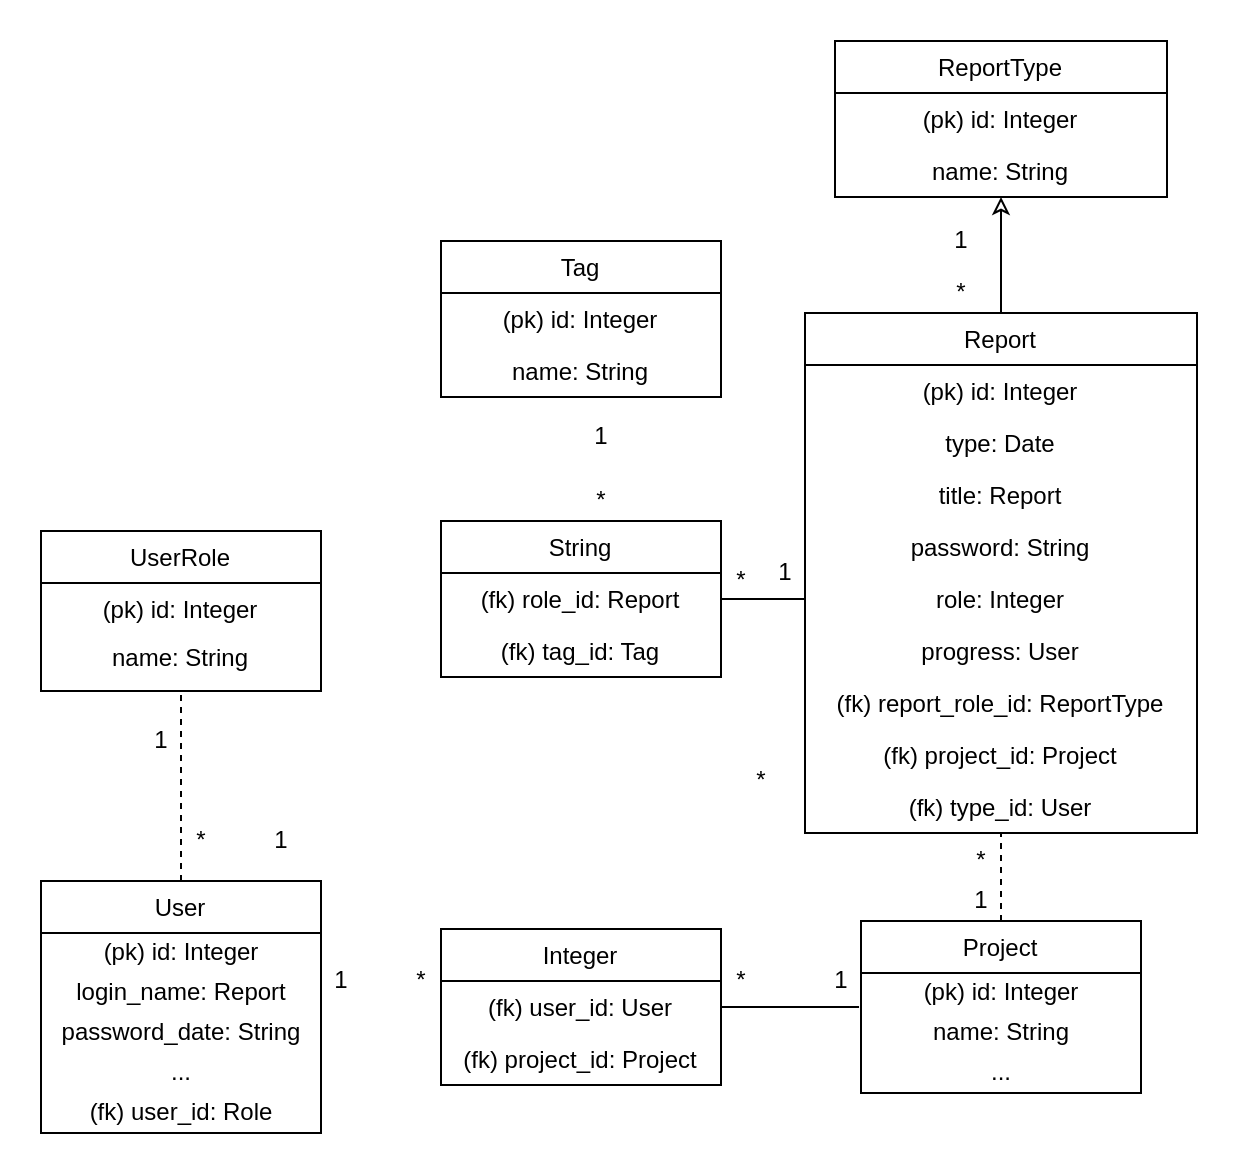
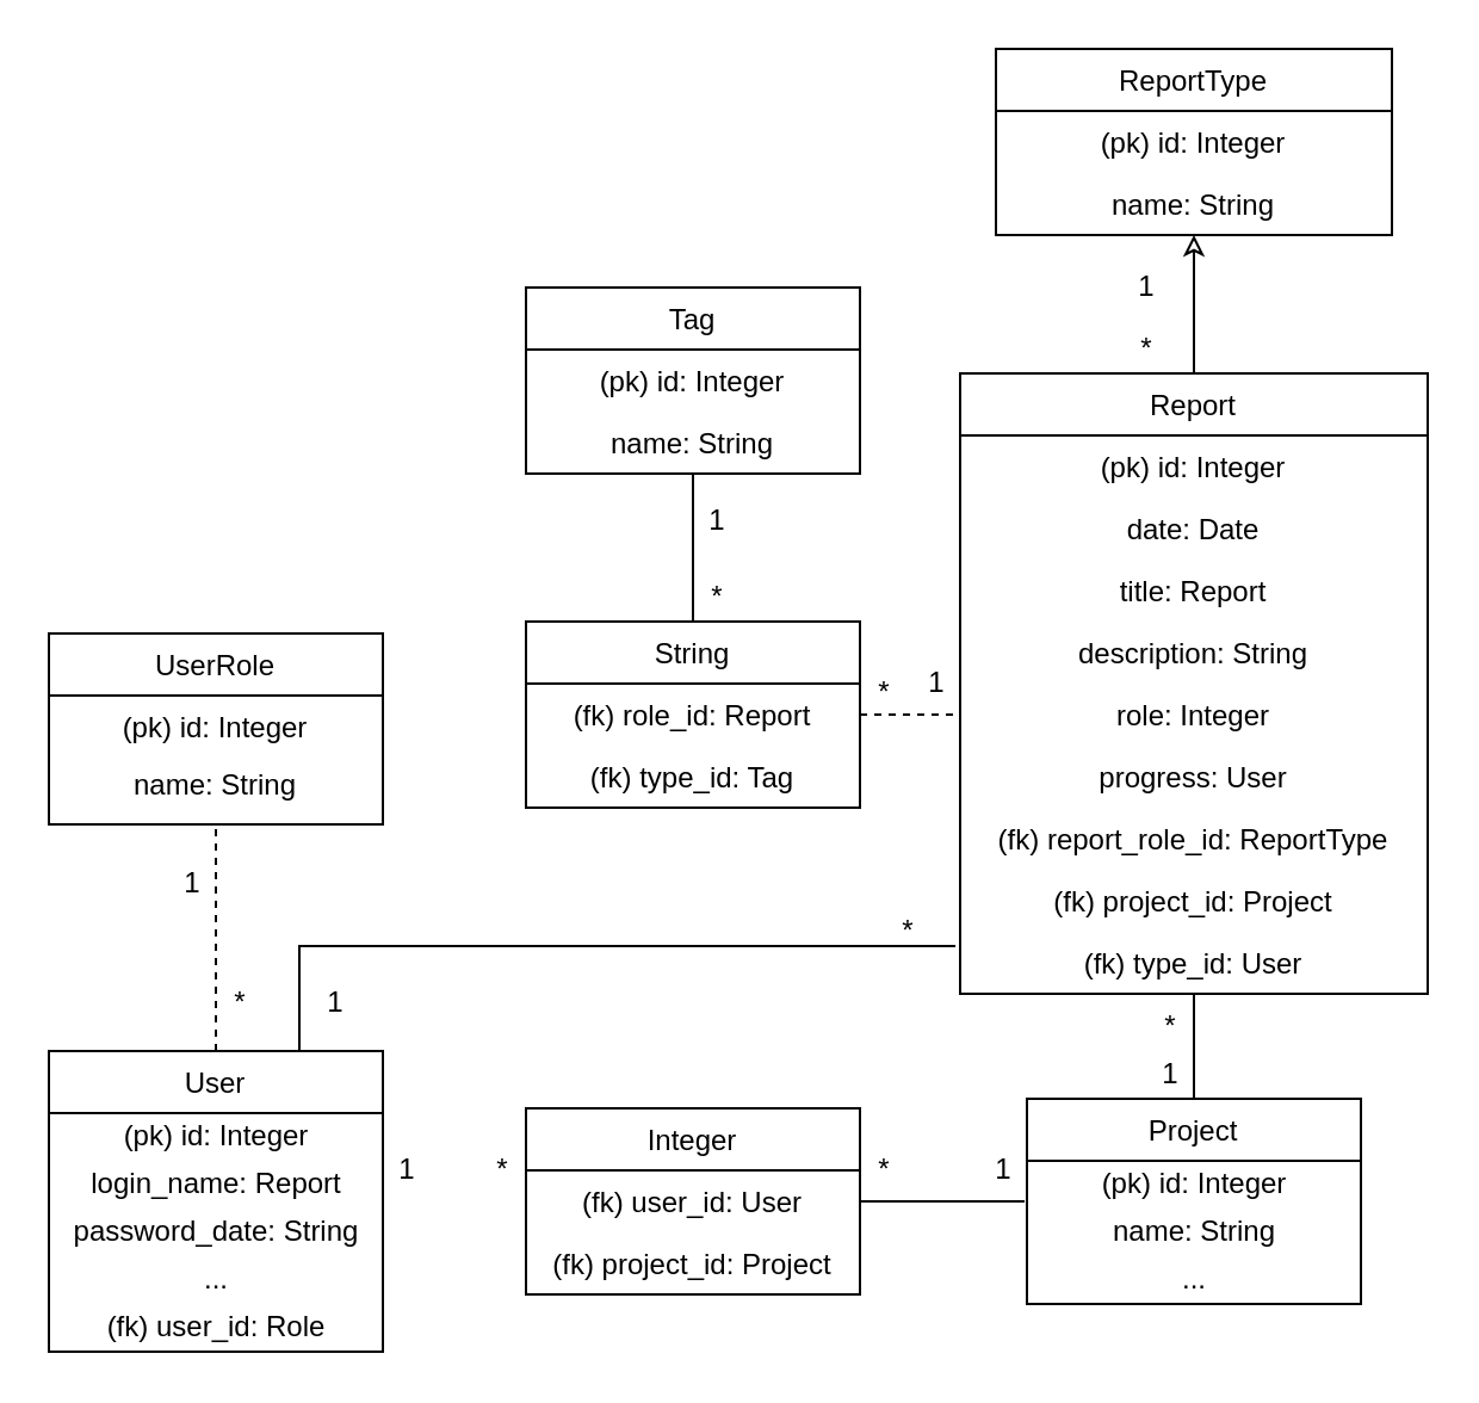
- <mxCell id="30" value="type: Date" style="text;strokeColor=none;fillColor=none;align=center;verticalAlign=top;spacingLeft=4;spacingRight=4;overflow=hidden;rotatable=0;points=[[0,0.5],[1,0.5]];portConstraint=eastwest;" parent="28" vertex="1"><mxGeometry y="52" width="196" height="26" as="geometry" /></mxCell>
+ <mxCell id="30" value="date: Date" style="text;strokeColor=none;fillColor=none;align=center;verticalAlign=top;spacingLeft=4;spacingRight=4;overflow=hidden;rotatable=0;points=[[0,0.5],[1,0.5]];portConstraint=eastwest;" parent="28" vertex="1"><mxGeometry y="52" width="196" height="26" as="geometry" /></mxCell>
+ <mxCell id="48" style="edgeStyle=orthogonalEdgeStyle;rounded=0;orthogonalLoop=1;jettySize=auto;html=1;exitX=0.5;exitY=1;exitDx=0;exitDy=0;entryX=0.5;entryY=0;entryDx=0;entryDy=0;endArrow=none;endFill=0;" parent="1" source="49" target="52" edge="1"><mxGeometry relative="1" as="geometry" /></mxCell>
- <mxCell id="32" value="password: String" style="text;strokeColor=none;fillColor=none;align=center;verticalAlign=top;spacingLeft=4;spacingRight=4;overflow=hidden;rotatable=0;points=[[0,0.5],[1,0.5]];portConstraint=eastwest;" parent="28" vertex="1"><mxGeometry y="104" width="196" height="26" as="geometry" /></mxCell>
+ <mxCell id="32" value="description: String" style="text;strokeColor=none;fillColor=none;align=center;verticalAlign=top;spacingLeft=4;spacingRight=4;overflow=hidden;rotatable=0;points=[[0,0.5],[1,0.5]];portConstraint=eastwest;" parent="28" vertex="1"><mxGeometry y="104" width="196" height="26" as="geometry" /></mxCell>
- <mxCell id="55" style="edgeStyle=orthogonalEdgeStyle;rounded=0;orthogonalLoop=1;jettySize=auto;html=1;exitX=1;exitY=0.5;exitDx=0;exitDy=0;endArrow=none;endFill=0;" parent="1" source="53" target="33" edge="1"><mxGeometry relative="1" as="geometry" /></mxCell>
+ <mxCell id="55" style="edgeStyle=orthogonalEdgeStyle;rounded=0;orthogonalLoop=1;jettySize=auto;html=1;exitX=1;exitY=0.5;exitDx=0;exitDy=0;endArrow=none;endFill=0;dashed=1;" parent="1" source="53" target="33" edge="1"><mxGeometry relative="1" as="geometry" /></mxCell>
- <mxCell id="54" value="(fk) tag_id: Tag" style="text;strokeColor=none;fillColor=none;align=center;verticalAlign=top;spacingLeft=4;spacingRight=4;overflow=hidden;rotatable=0;points=[[0,0.5],[1,0.5]];portConstraint=eastwest;" parent="52" vertex="1"><mxGeometry y="52" width="140" height="26" as="geometry" /></mxCell>
+ <mxCell id="54" value="(fk) type_id: Tag" style="text;strokeColor=none;fillColor=none;align=center;verticalAlign=top;spacingLeft=4;spacingRight=4;overflow=hidden;rotatable=0;points=[[0,0.5],[1,0.5]];portConstraint=eastwest;" parent="52" vertex="1"><mxGeometry y="52" width="140" height="26" as="geometry" /></mxCell>
+ <mxCell id="45" style="edgeStyle=orthogonalEdgeStyle;rounded=0;orthogonalLoop=1;jettySize=auto;html=1;exitX=-0.01;exitY=0.231;exitDx=0;exitDy=0;entryX=0.75;entryY=0;entryDx=0;entryDy=0;endArrow=none;endFill=0;exitPerimeter=0;" parent="1" source="37" target="3" edge="1"><mxGeometry relative="1" as="geometry" /></mxCell>
- <mxCell id="14" style="edgeStyle=orthogonalEdgeStyle;rounded=0;orthogonalLoop=1;jettySize=auto;html=1;exitX=0.5;exitY=0;exitDx=0;exitDy=0;entryX=0.5;entryY=1;entryDx=0;entryDy=0;endArrow=none;endFill=0;dashed=1;" parent="1" source="15" target="28" edge="1"><mxGeometry relative="1" as="geometry" /></mxCell>
+ <mxCell id="14" style="edgeStyle=orthogonalEdgeStyle;rounded=0;orthogonalLoop=1;jettySize=auto;html=1;exitX=0.5;exitY=0;exitDx=0;exitDy=0;entryX=0.5;entryY=1;entryDx=0;entryDy=0;endArrow=none;endFill=0;" parent="1" source="15" target="28" edge="1"><mxGeometry relative="1" as="geometry" /></mxCell>
